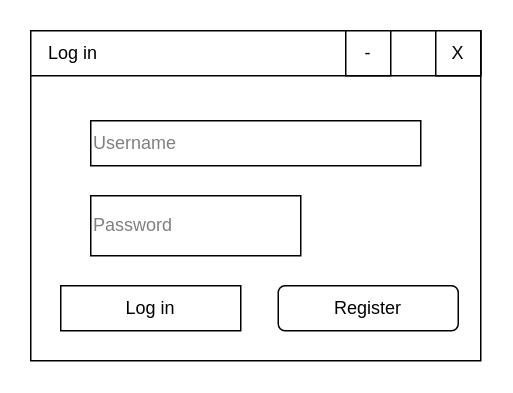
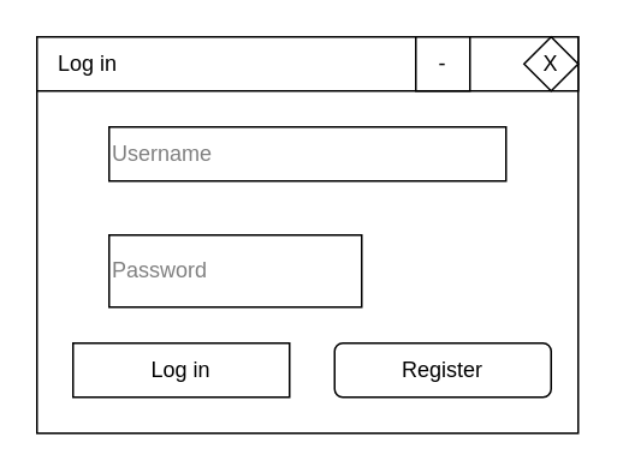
- <mxCell id="4" value="X" style="rounded=0;whiteSpace=wrap;html=1;" vertex="1" parent="1"><mxGeometry x="290" y="20" width="30" height="30" as="geometry" /></mxCell>
+ <mxCell id="4" value="X" style="rhombus;whiteSpace=wrap;html=1;" vertex="1" parent="1"><mxGeometry x="290" y="20" width="30" height="30" as="geometry" /></mxCell>
- <mxCell id="8" value="Username" style="rounded=0;whiteSpace=wrap;html=1;align=left;fontColor=#808080;" vertex="1" parent="1"><mxGeometry x="60" y="80" width="220" height="30" as="geometry" /></mxCell>
+ <mxCell id="8" value="Username" style="rounded=0;whiteSpace=wrap;html=1;align=left;fontColor=#808080;" vertex="1" parent="1"><mxGeometry x="60" y="70" width="220" height="30" as="geometry" /></mxCell>
